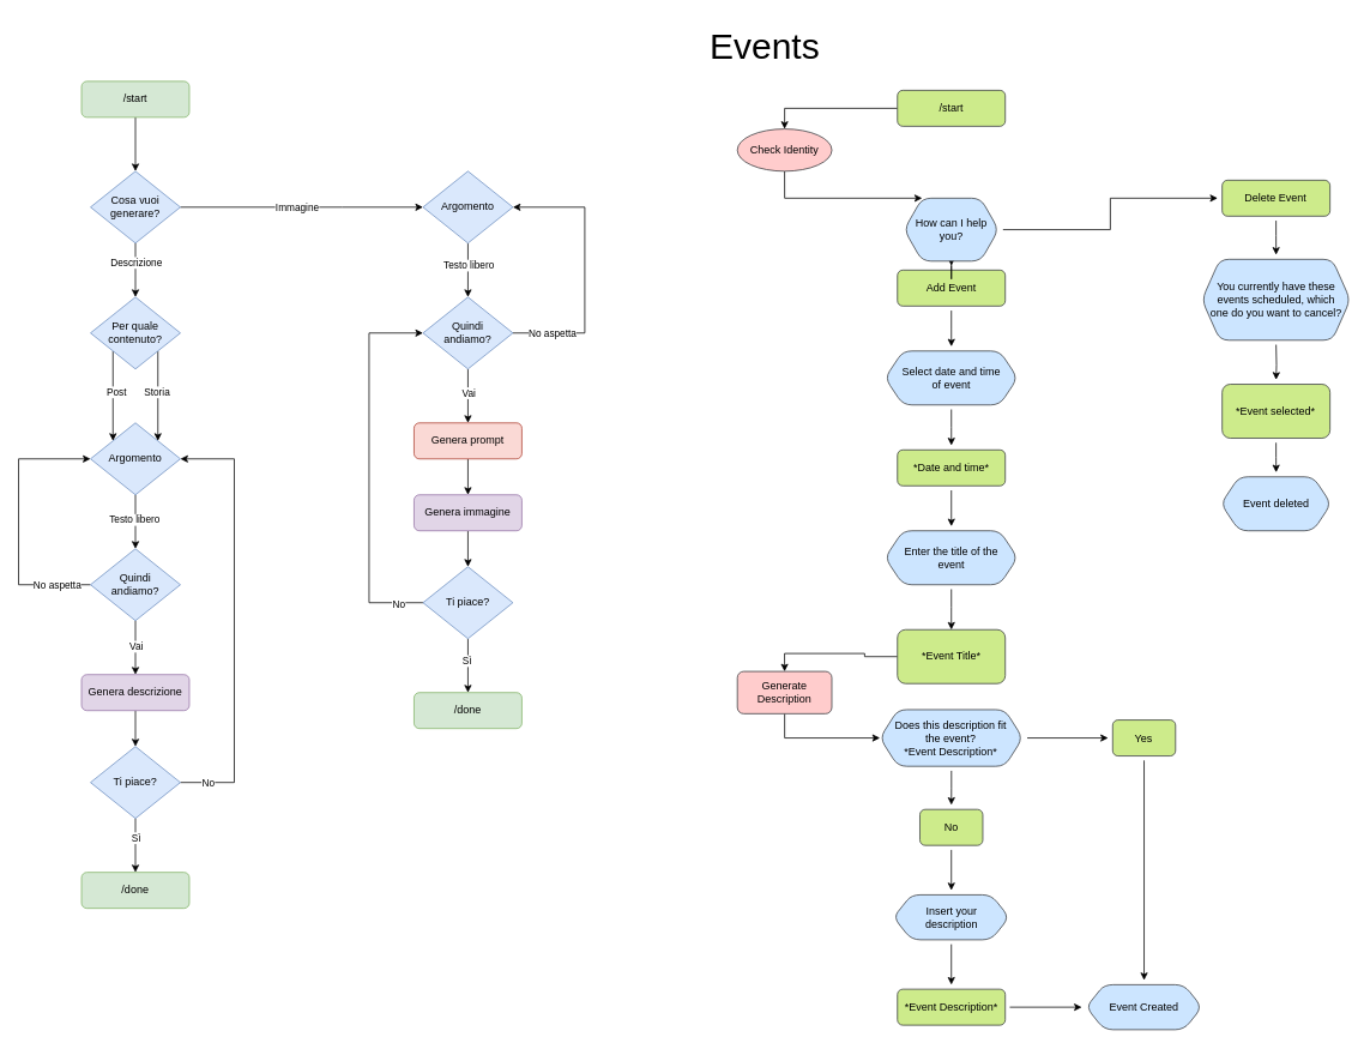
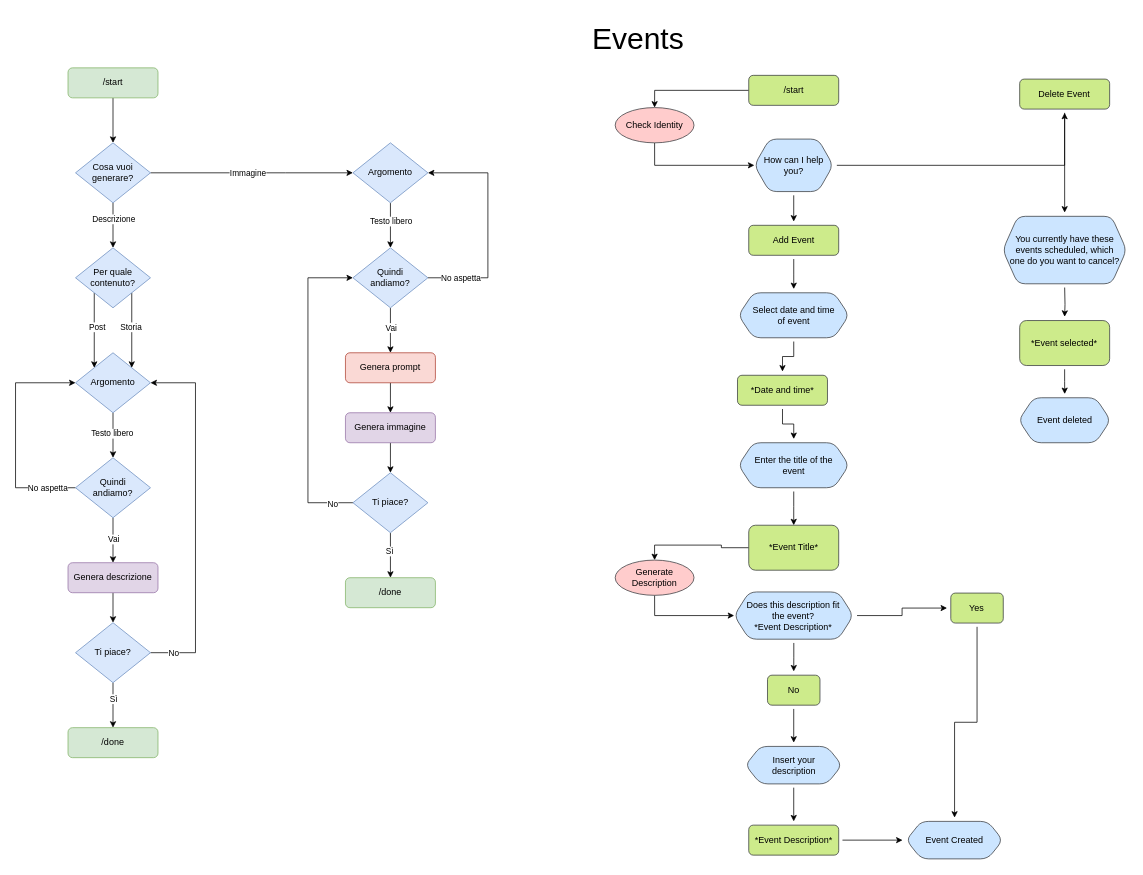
- <mxCell id="54" value="&lt;font color=&quot;#000000&quot;&gt;Delete Event&lt;/font&gt;" style="rounded=1;whiteSpace=wrap;html=1;shadow=0;glass=0;strokeColor=#36393d;strokeWidth=1;align=center;verticalAlign=middle;fontFamily=Helvetica;fontSize=12;fillColor=#cdeb8b;" parent="1" vertex="1"><mxGeometry x="1359.24" y="200" width="120" height="40" as="geometry" /></mxCell>
+ <mxCell id="54" value="&lt;font color=&quot;#000000&quot;&gt;Delete Event&lt;/font&gt;" style="rounded=1;whiteSpace=wrap;html=1;shadow=0;glass=0;strokeColor=#36393d;strokeWidth=1;align=center;verticalAlign=middle;fontFamily=Helvetica;fontSize=12;fillColor=#cdeb8b;" parent="1" vertex="1"><mxGeometry x="1359.24" y="105" width="120" height="40" as="geometry" /></mxCell>
- <mxCell id="59" value="&lt;font color=&quot;#000000&quot;&gt;How can I help you?&lt;/font&gt;" style="shape=hexagon;perimeter=hexagonPerimeter2;whiteSpace=wrap;html=1;fixedSize=1;rounded=1;shadow=0;glass=0;strokeColor=#36393d;strokeWidth=1;align=center;verticalAlign=middle;fontFamily=Helvetica;fontSize=12;fillColor=#cce5ff;spacingLeft=5;spacingRight=4;aspect=fixed;" parent="1" vertex="1"><mxGeometry x="1005.39" y="220" width="105" height="70" as="geometry" /></mxCell>
+ <mxCell id="59" value="&lt;font color=&quot;#000000&quot;&gt;How can I help you?&lt;/font&gt;" style="shape=hexagon;perimeter=hexagonPerimeter2;whiteSpace=wrap;html=1;fixedSize=1;rounded=1;shadow=0;glass=0;strokeColor=#36393d;strokeWidth=1;align=center;verticalAlign=middle;fontFamily=Helvetica;fontSize=12;fillColor=#cce5ff;spacingLeft=5;spacingRight=4;aspect=fixed;" parent="1" vertex="1"><mxGeometry x="1005.39" y="185" width="105" height="70" as="geometry" /></mxCell>
- <mxCell id="66" value="&lt;font color=&quot;#000000&quot;&gt;*Date and time*&lt;/font&gt;" style="rounded=1;whiteSpace=wrap;html=1;shadow=0;glass=0;strokeColor=#36393d;strokeWidth=1;align=center;verticalAlign=middle;fontFamily=Helvetica;fontSize=12;fillColor=#cdeb8b;" parent="1" vertex="1"><mxGeometry x="997.89" y="500" width="120" height="40" as="geometry" /></mxCell>
+ <mxCell id="66" value="&lt;font color=&quot;#000000&quot;&gt;*Date and time*&lt;/font&gt;" style="rounded=1;whiteSpace=wrap;html=1;shadow=0;glass=0;strokeColor=#36393d;strokeWidth=1;align=center;verticalAlign=middle;fontFamily=Helvetica;fontSize=12;fillColor=#cdeb8b;" parent="1" vertex="1"><mxGeometry x="982.89" y="500" width="120" height="40" as="geometry" /></mxCell>
- <mxCell id="86" value="&lt;font color=&quot;#000000&quot;&gt;Generate Description&lt;/font&gt;" style="whiteSpace=wrap;html=1;fillColor=#ffcccc;strokeColor=#36393d;rounded=1;" vertex="1" parent="1"><mxGeometry x="819.78" y="746.5" width="105.11" height="47" as="geometry" /></mxCell>
+ <mxCell id="86" value="&lt;font color=&quot;#000000&quot;&gt;Generate Description&lt;/font&gt;" style="ellipse;whiteSpace=wrap;html=1;fillColor=#ffcccc;strokeColor=#36393d;" vertex="1" parent="1"><mxGeometry x="819.78" y="746.5" width="105.11" height="47" as="geometry" /></mxCell>
- <mxCell id="76" value="&lt;font color=&quot;#000000&quot;&gt;Yes&lt;/font&gt;" style="rounded=1;whiteSpace=wrap;html=1;shadow=0;glass=0;strokeColor=#36393d;strokeWidth=1;align=center;verticalAlign=middle;fontFamily=Helvetica;fontSize=12;fillColor=#cdeb8b;" parent="1" vertex="1"><mxGeometry x="1237.37" y="800.5" width="70" height="40" as="geometry" /></mxCell>
+ <mxCell id="76" value="&lt;font color=&quot;#000000&quot;&gt;Yes&lt;/font&gt;" style="rounded=1;whiteSpace=wrap;html=1;shadow=0;glass=0;strokeColor=#36393d;strokeWidth=1;align=center;verticalAlign=middle;fontFamily=Helvetica;fontSize=12;fillColor=#cdeb8b;" parent="1" vertex="1"><mxGeometry x="1267.37" y="790.5" width="70" height="40" as="geometry" /></mxCell>
